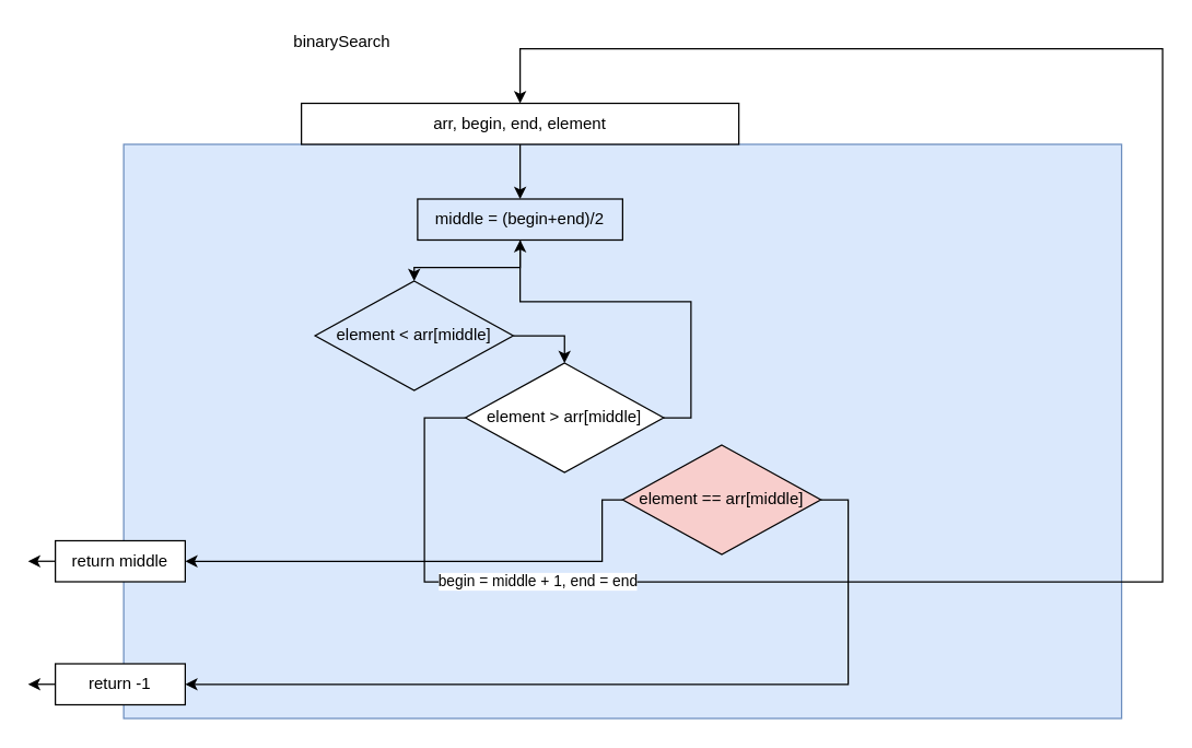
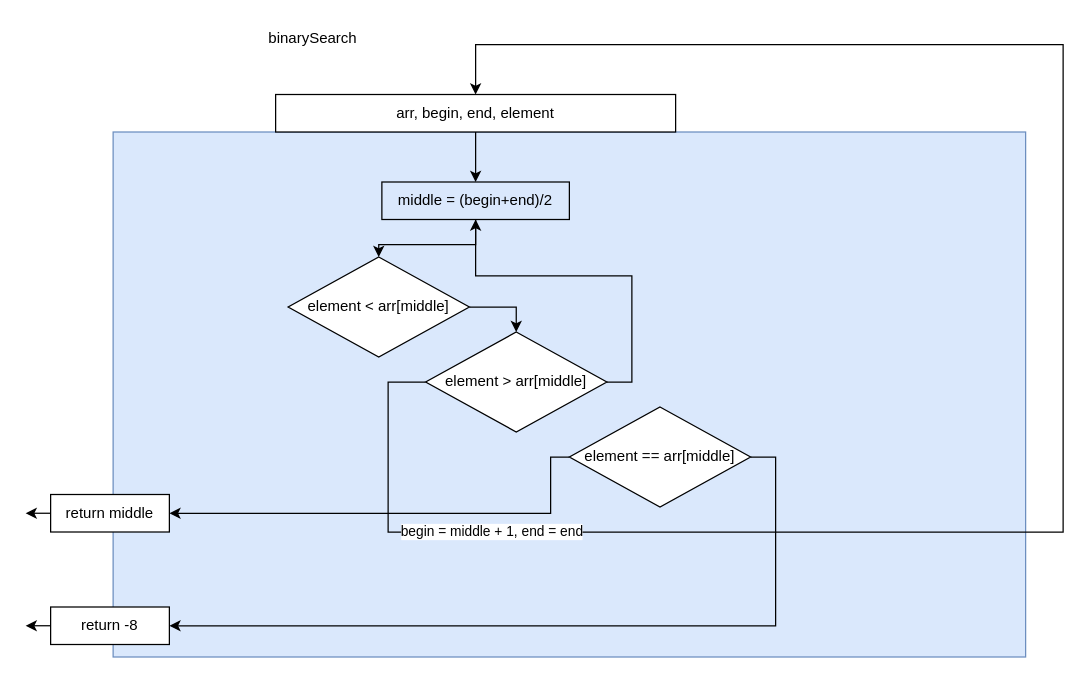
- <mxCell id="11" value="element &amp;lt; arr[middle]" style="rhombus;whiteSpace=wrap;html=1;fillColor=#dae8fc;" vertex="1" parent="1"><mxGeometry x="230" y="205" width="145" height="80" as="geometry" /></mxCell>
+ <mxCell id="11" value="element &amp;lt; arr[middle]" style="rhombus;whiteSpace=wrap;html=1;" vertex="1" parent="1"><mxGeometry x="230" y="205" width="145" height="80" as="geometry" /></mxCell>
- <mxCell id="19" value="element == arr[middle]" style="rhombus;whiteSpace=wrap;html=1;fillColor=#f8cecc;" vertex="1" parent="1"><mxGeometry x="455" y="325" width="145" height="80" as="geometry" /></mxCell>
+ <mxCell id="19" value="element == arr[middle]" style="rhombus;whiteSpace=wrap;html=1;" vertex="1" parent="1"><mxGeometry x="455" y="325" width="145" height="80" as="geometry" /></mxCell>
- <mxCell id="7" value="return -1" style="rounded=0;whiteSpace=wrap;html=1;" vertex="1" parent="1"><mxGeometry x="40" y="485" width="95" height="30" as="geometry" /></mxCell>
+ <mxCell id="7" value="return -8" style="rounded=0;whiteSpace=wrap;html=1;" vertex="1" parent="1"><mxGeometry x="40" y="485" width="95" height="30" as="geometry" /></mxCell>
